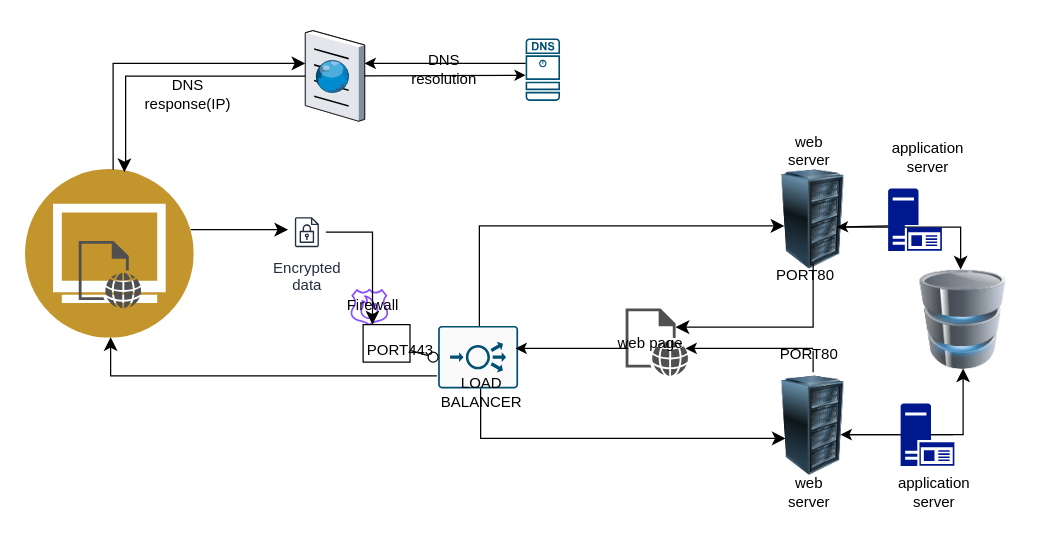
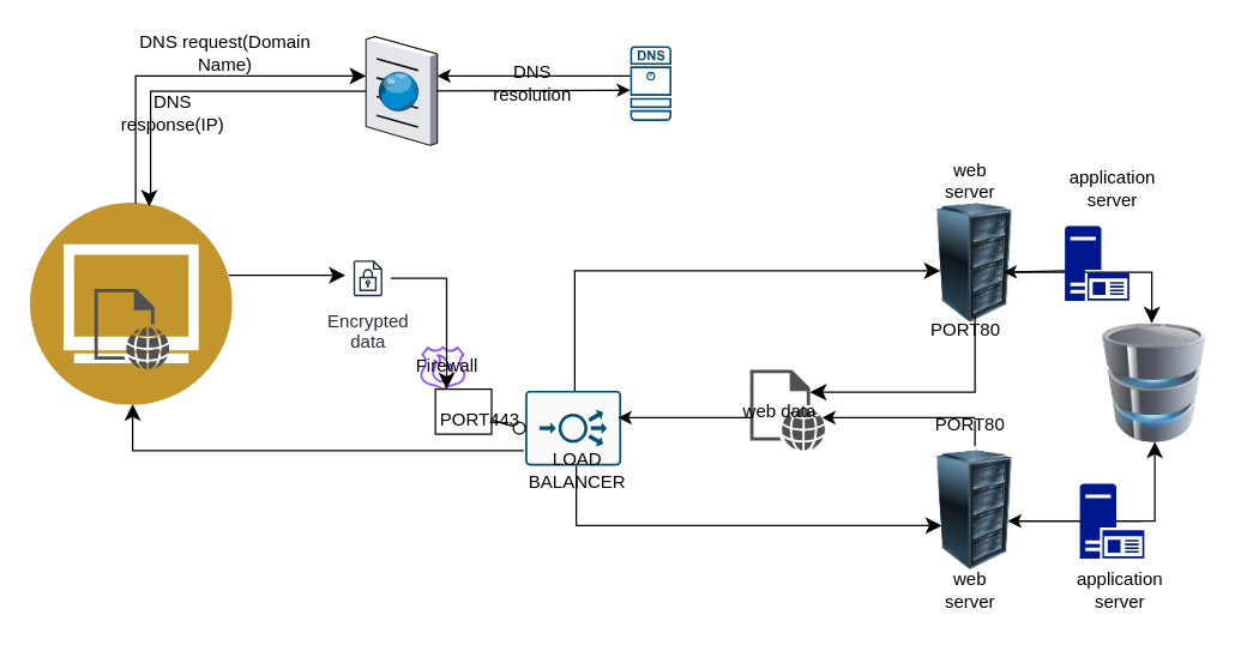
+ <mxCell id="18" value="DNS request(Domain Name)" style="text;strokeColor=none;align=center;fillColor=none;html=1;verticalAlign=middle;whiteSpace=wrap;rounded=0;" vertex="1" parent="1"><mxGeometry x="90" y="20" width="120" height="30" as="geometry" /></mxCell>
- <mxCell id="19" value="DNS response(IP)" style="text;strokeColor=none;align=center;fillColor=none;html=1;verticalAlign=middle;whiteSpace=wrap;rounded=0;" vertex="1" parent="1"><mxGeometry x="120" y="60" width="60" height="30" as="geometry" /></mxCell>
+ <mxCell id="19" value="DNS response(IP)" style="text;strokeColor=none;align=center;fillColor=none;html=1;verticalAlign=middle;whiteSpace=wrap;rounded=0;" vertex="1" parent="1"><mxGeometry x="85" y="60" width="60" height="30" as="geometry" /></mxCell>
- <mxCell id="44" value="web page" style="text;strokeColor=none;align=center;fillColor=none;html=1;verticalAlign=middle;whiteSpace=wrap;rounded=0;" vertex="1" parent="1"><mxGeometry x="490" y="259" width="60" height="30" as="geometry" /></mxCell>
+ <mxCell id="44" value="web data" style="text;strokeColor=none;align=center;fillColor=none;html=1;verticalAlign=middle;whiteSpace=wrap;rounded=0;" vertex="1" parent="1"><mxGeometry x="490" y="259" width="60" height="30" as="geometry" /></mxCell>
